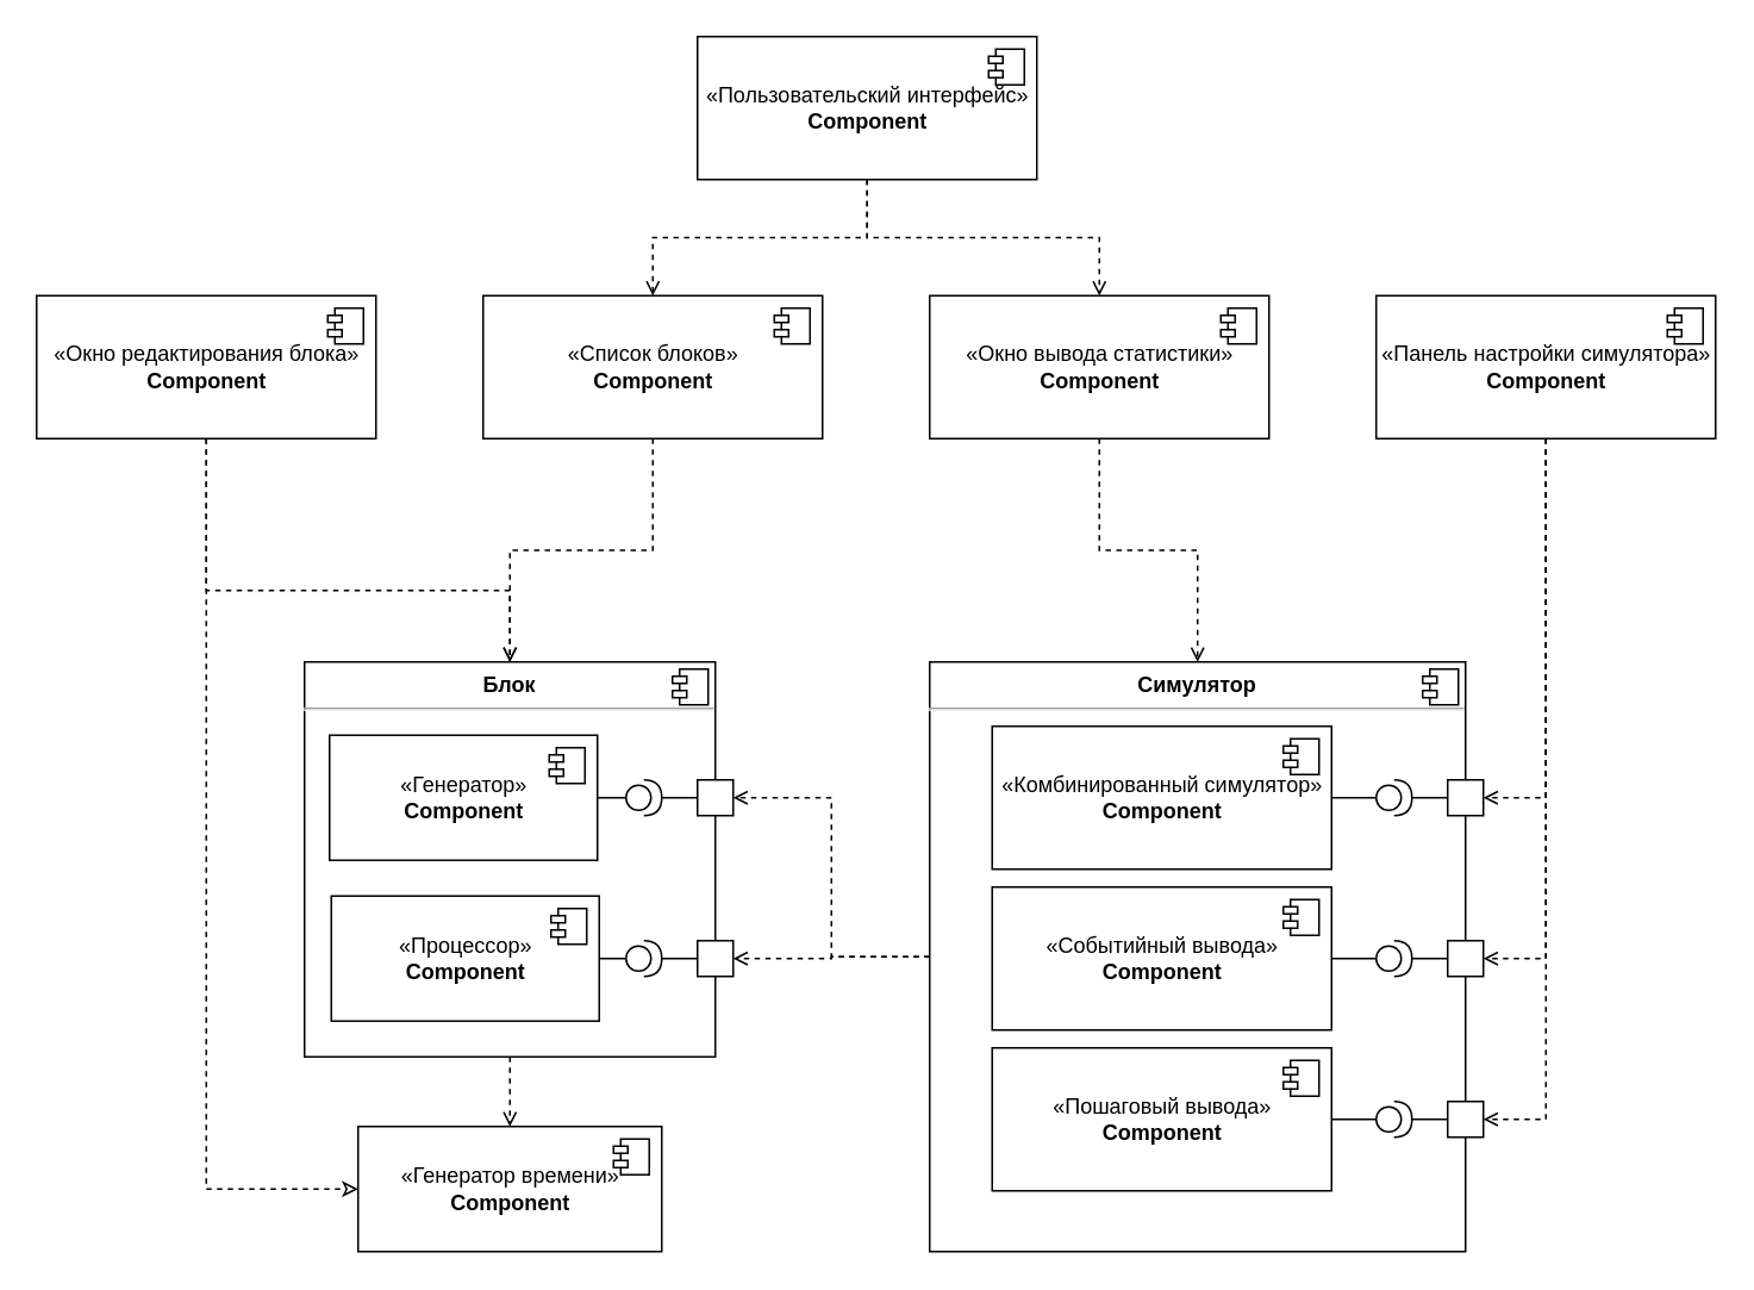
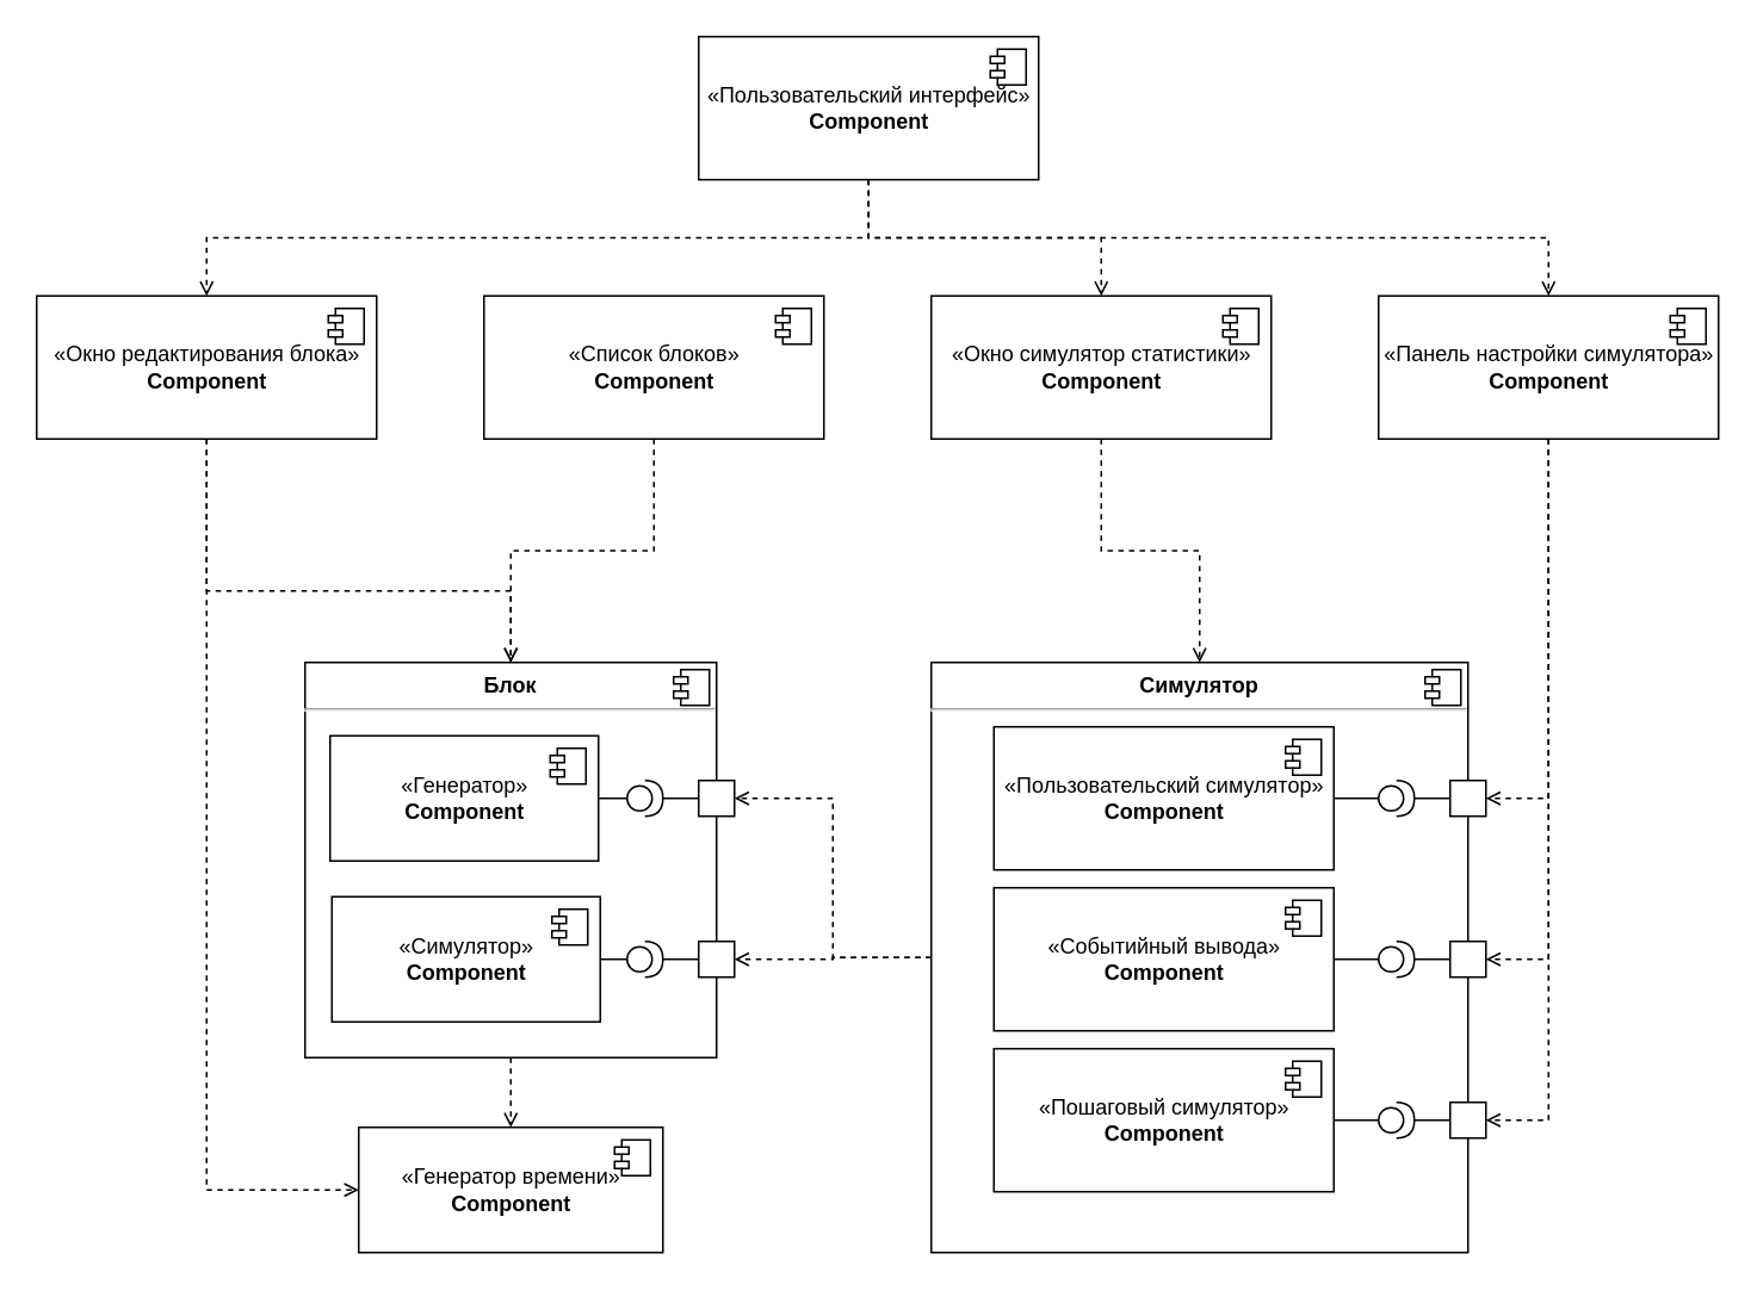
+ <mxCell id="56" style="edgeStyle=orthogonalEdgeStyle;rounded=0;orthogonalLoop=1;jettySize=auto;html=1;exitX=0.5;exitY=1;exitDx=0;exitDy=0;entryX=0.5;entryY=0;entryDx=0;entryDy=0;dashed=1;startArrow=none;startFill=0;endArrow=open;endFill=0;" edge="1" parent="1" source="60" target="43"><mxGeometry relative="1" as="geometry" /></mxCell>
+ <mxCell id="59" style="edgeStyle=orthogonalEdgeStyle;rounded=0;orthogonalLoop=1;jettySize=auto;html=1;exitX=0.5;exitY=1;exitDx=0;exitDy=0;entryX=0.5;entryY=0;entryDx=0;entryDy=0;dashed=1;startArrow=none;startFill=0;endArrow=open;endFill=0;" edge="1" parent="1" source="60" target="33"><mxGeometry relative="1" as="geometry" /></mxCell>
- <mxCell id="57" style="edgeStyle=orthogonalEdgeStyle;rounded=0;orthogonalLoop=1;jettySize=auto;html=1;exitX=0.5;exitY=1;exitDx=0;exitDy=0;entryX=0.5;entryY=0;entryDx=0;entryDy=0;dashed=1;startArrow=none;startFill=0;endArrow=open;endFill=0;" edge="1" parent="1" source="60" target="36"><mxGeometry relative="1" as="geometry" /></mxCell>
- <mxCell id="39" value="«Окно вывода статистики»&lt;br&gt;&lt;b&gt;Component&lt;/b&gt;" style="html=1;dropTarget=0;" vertex="1" parent="1"><mxGeometry x="520" y="165" width="190" height="80" as="geometry" /></mxCell>
+ <mxCell id="39" value="«Окно симулятор статистики»&lt;br&gt;&lt;b&gt;Component&lt;/b&gt;" style="html=1;dropTarget=0;" vertex="1" parent="1"><mxGeometry x="520" y="165" width="190" height="80" as="geometry" /></mxCell>
- <mxCell id="16" value="«Комбинированный симулятор»&lt;br&gt;&lt;b&gt;Component&lt;/b&gt;" style="html=1;dropTarget=0;" vertex="1" parent="1"><mxGeometry x="555" y="406" width="190" height="80" as="geometry" /></mxCell>
+ <mxCell id="16" value="«Пользовательский симулятор»&lt;br&gt;&lt;b&gt;Component&lt;/b&gt;" style="html=1;dropTarget=0;" vertex="1" parent="1"><mxGeometry x="555" y="406" width="190" height="80" as="geometry" /></mxCell>
- <mxCell id="6" value="«Процессор»&lt;br&gt;&lt;b&gt;Component&lt;/b&gt;" style="html=1;dropTarget=0;" vertex="1" parent="1"><mxGeometry x="185" y="501" width="150" height="70" as="geometry" /></mxCell>
+ <mxCell id="6" value="«Симулятор»&lt;br&gt;&lt;b&gt;Component&lt;/b&gt;" style="html=1;dropTarget=0;" vertex="1" parent="1"><mxGeometry x="185" y="501" width="150" height="70" as="geometry" /></mxCell>
- <mxCell id="18" value="«Пошаговый вывода»&lt;br&gt;&lt;b&gt;Component&lt;/b&gt;" style="html=1;dropTarget=0;" vertex="1" parent="1"><mxGeometry x="555" y="586" width="190" height="80" as="geometry" /></mxCell>
+ <mxCell id="18" value="«Пошаговый симулятор»&lt;br&gt;&lt;b&gt;Component&lt;/b&gt;" style="html=1;dropTarget=0;" vertex="1" parent="1"><mxGeometry x="555" y="586" width="190" height="80" as="geometry" /></mxCell>
- <mxCell id="42" style="edgeStyle=orthogonalEdgeStyle;rounded=0;orthogonalLoop=1;jettySize=auto;html=1;exitX=0.5;exitY=1;exitDx=0;exitDy=0;entryX=0;entryY=0.5;entryDx=0;entryDy=0;dashed=1;startArrow=none;startFill=0;endArrow=classic;endFill=0;" edge="1" parent="1" source="43" target="28"><mxGeometry relative="1" as="geometry" /></mxCell>
+ <mxCell id="42" style="edgeStyle=orthogonalEdgeStyle;rounded=0;orthogonalLoop=1;jettySize=auto;html=1;exitX=0.5;exitY=1;exitDx=0;exitDy=0;entryX=0;entryY=0.5;entryDx=0;entryDy=0;dashed=1;startArrow=none;startFill=0;endArrow=open;endFill=0;" edge="1" parent="1" source="43" target="28"><mxGeometry relative="1" as="geometry" /></mxCell>
